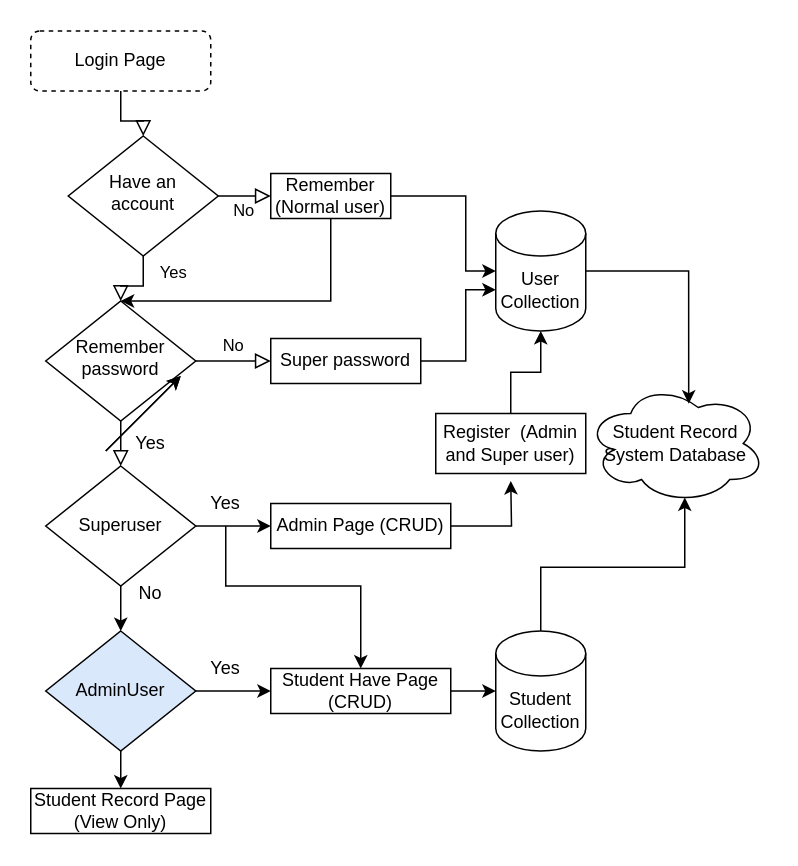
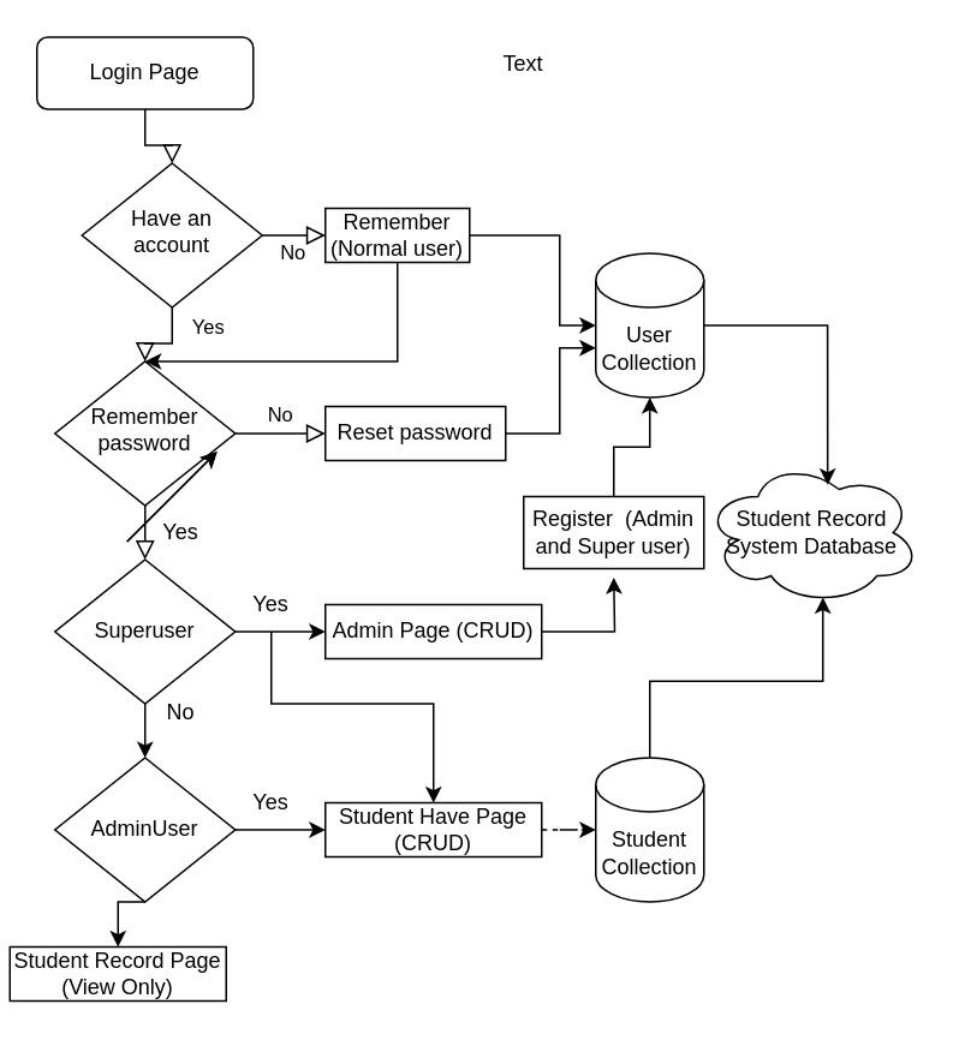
+ <mxCell id="40" value="Text" style="text;html=1;align=center;verticalAlign=middle;whiteSpace=wrap;rounded=0;" vertex="1" parent="1"><mxGeometry x="260" y="20" width="60" height="30" as="geometry" /></mxCell>
- <mxCell id="3" value="Login Page" style="rounded=1;whiteSpace=wrap;html=1;fontSize=12;glass=0;strokeWidth=1;shadow=0;dashed=1;" parent="1" vertex="1"><mxGeometry x="20" y="20" width="120" height="40" as="geometry" /></mxCell>
+ <mxCell id="3" value="Login Page" style="rounded=1;whiteSpace=wrap;html=1;fontSize=12;glass=0;strokeWidth=1;shadow=0;" parent="1" vertex="1"><mxGeometry x="20" y="20" width="120" height="40" as="geometry" /></mxCell>
- <mxCell id="17" value="Super password" style="rounded=0;whiteSpace=wrap;html=1;" vertex="1" parent="1"><mxGeometry x="180" y="225" width="100" height="30" as="geometry" /></mxCell>
+ <mxCell id="17" value="Reset password" style="rounded=0;whiteSpace=wrap;html=1;" vertex="1" parent="1"><mxGeometry x="180" y="225" width="100" height="30" as="geometry" /></mxCell>
- <mxCell id="26" value="AdminUser" style="rhombus;whiteSpace=wrap;html=1;fillColor=#dae8fc;" vertex="1" parent="1"><mxGeometry x="30" y="420" width="100" height="80" as="geometry" /></mxCell>
+ <mxCell id="26" value="AdminUser" style="rhombus;whiteSpace=wrap;html=1;" vertex="1" parent="1"><mxGeometry x="30" y="420" width="100" height="80" as="geometry" /></mxCell>
- <mxCell id="29" value="" style="edgeStyle=orthogonalEdgeStyle;rounded=0;orthogonalLoop=1;jettySize=auto;html=1;" edge="1" parent="1" source="27" target="30"><mxGeometry relative="1" as="geometry"><mxPoint x="300" y="460" as="sourcePoint" /><mxPoint x="350" y="460" as="targetPoint" /></mxGeometry></mxCell>
+ <mxCell id="29" value="" style="edgeStyle=orthogonalEdgeStyle;rounded=0;orthogonalLoop=1;jettySize=auto;html=1;dashed=1;" edge="1" parent="1" source="27" target="30"><mxGeometry relative="1" as="geometry"><mxPoint x="300" y="460" as="sourcePoint" /><mxPoint x="350" y="460" as="targetPoint" /></mxGeometry></mxCell>
- <mxCell id="35" value="Student Record Page (View Only)" style="rounded=0;whiteSpace=wrap;html=1;" vertex="1" parent="1"><mxGeometry x="20" y="525" width="120" height="30" as="geometry" /></mxCell>
+ <mxCell id="35" value="Student Record Page (View Only)" style="rounded=0;whiteSpace=wrap;html=1;" vertex="1" parent="1"><mxGeometry x="5" y="525" width="120" height="30" as="geometry" /></mxCell>
